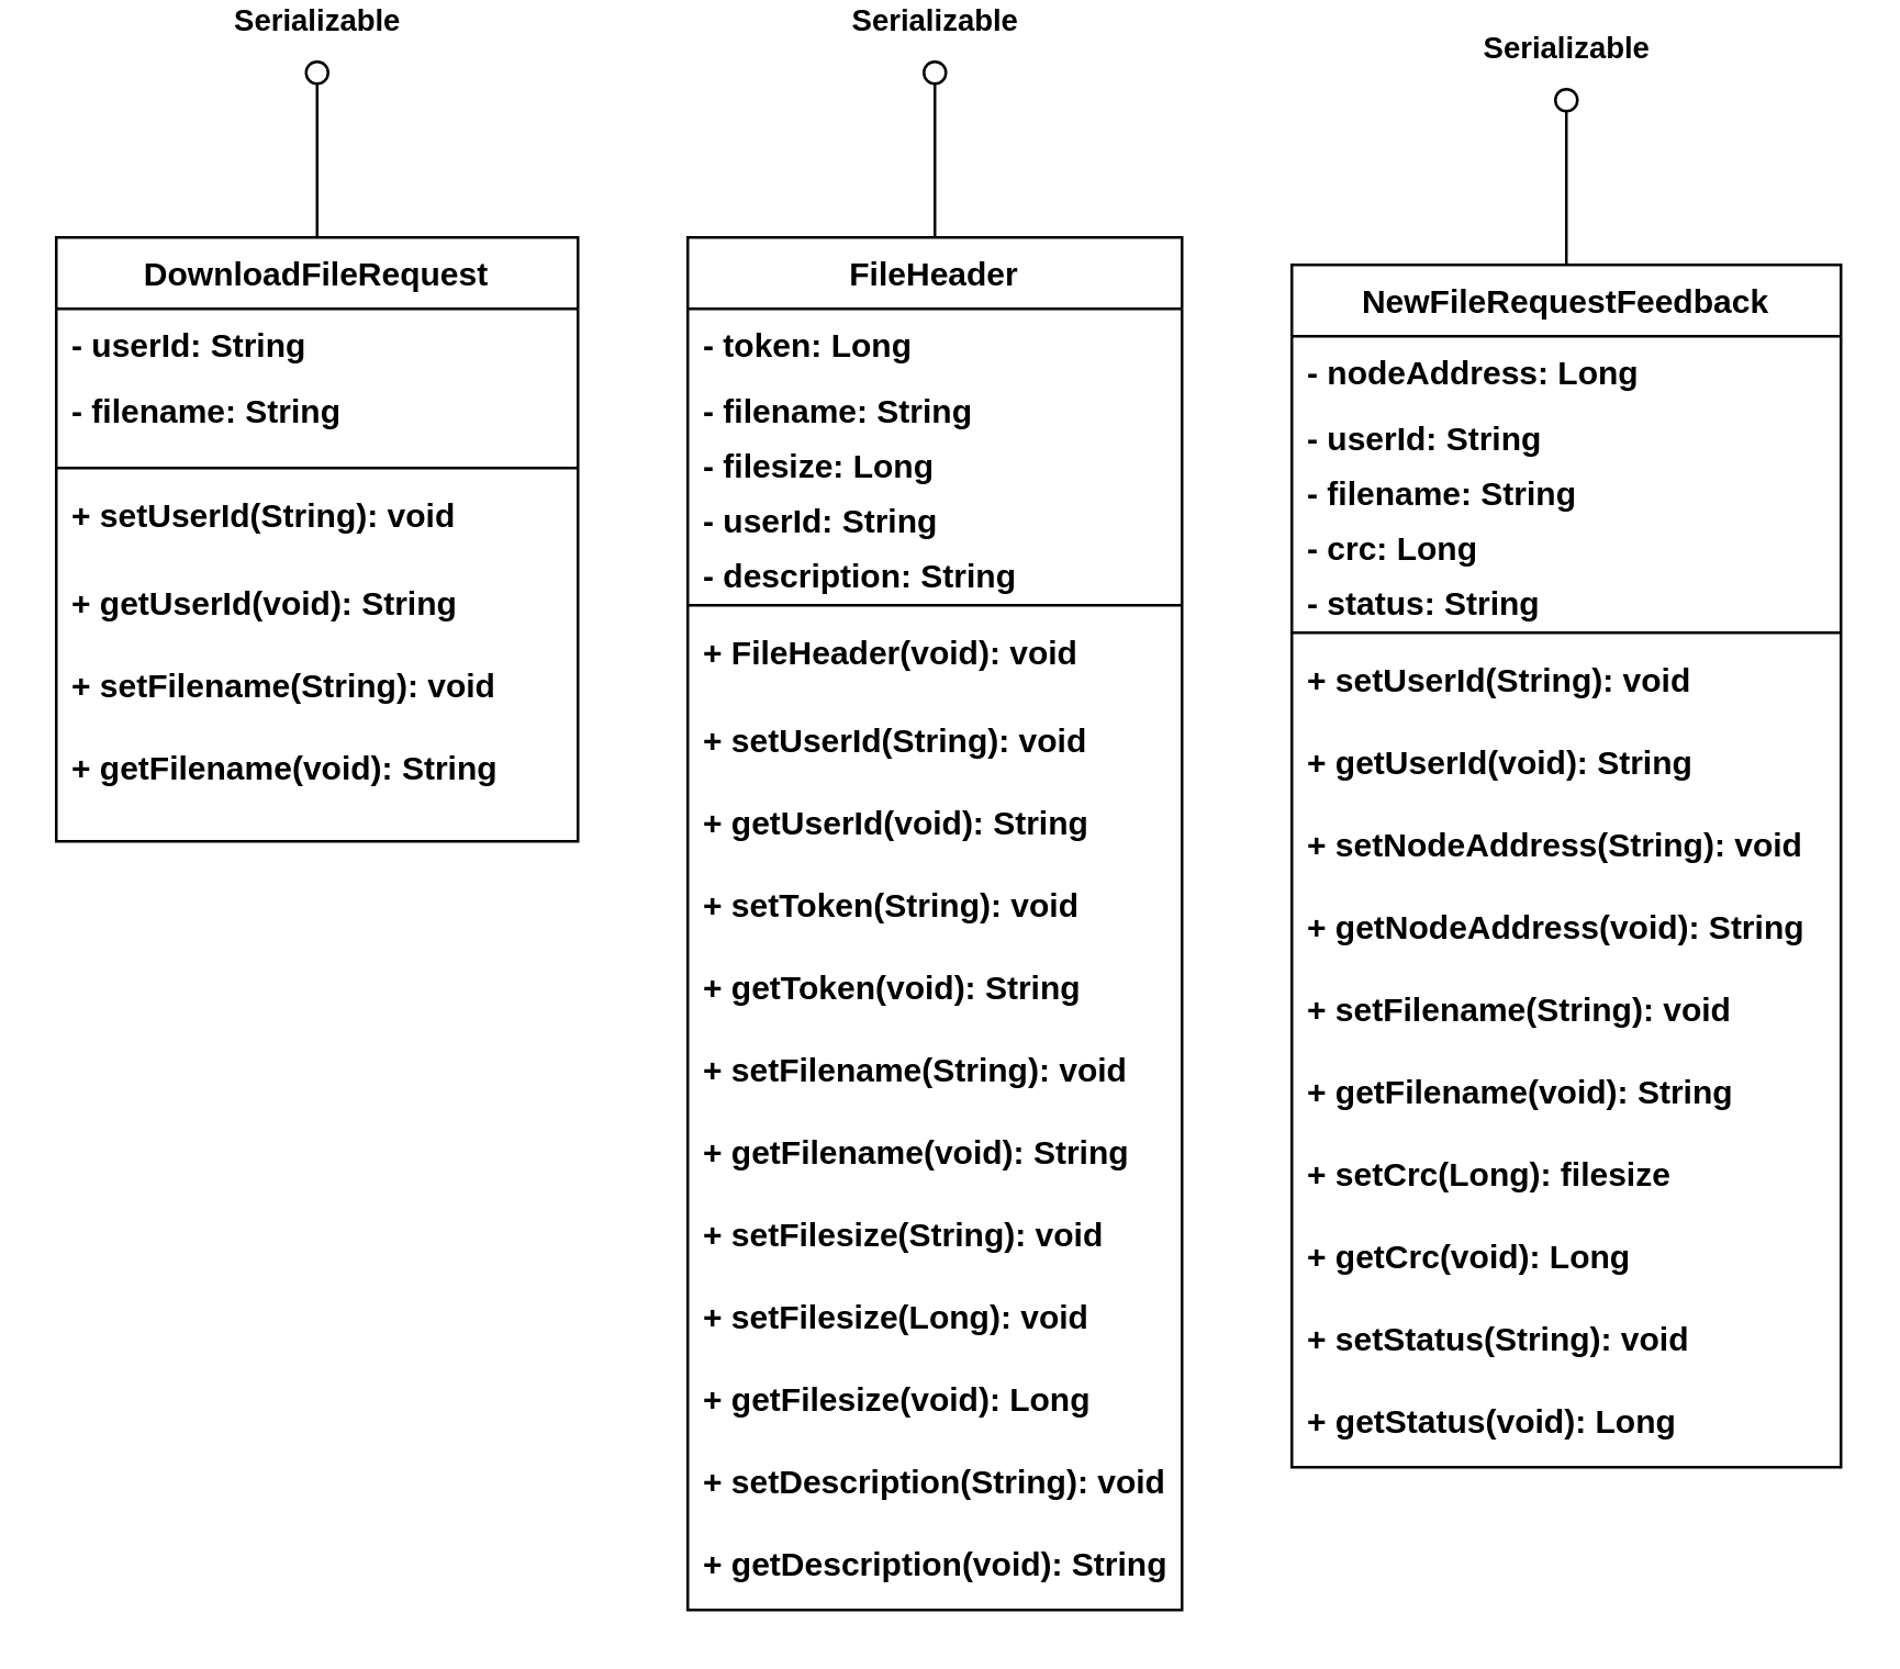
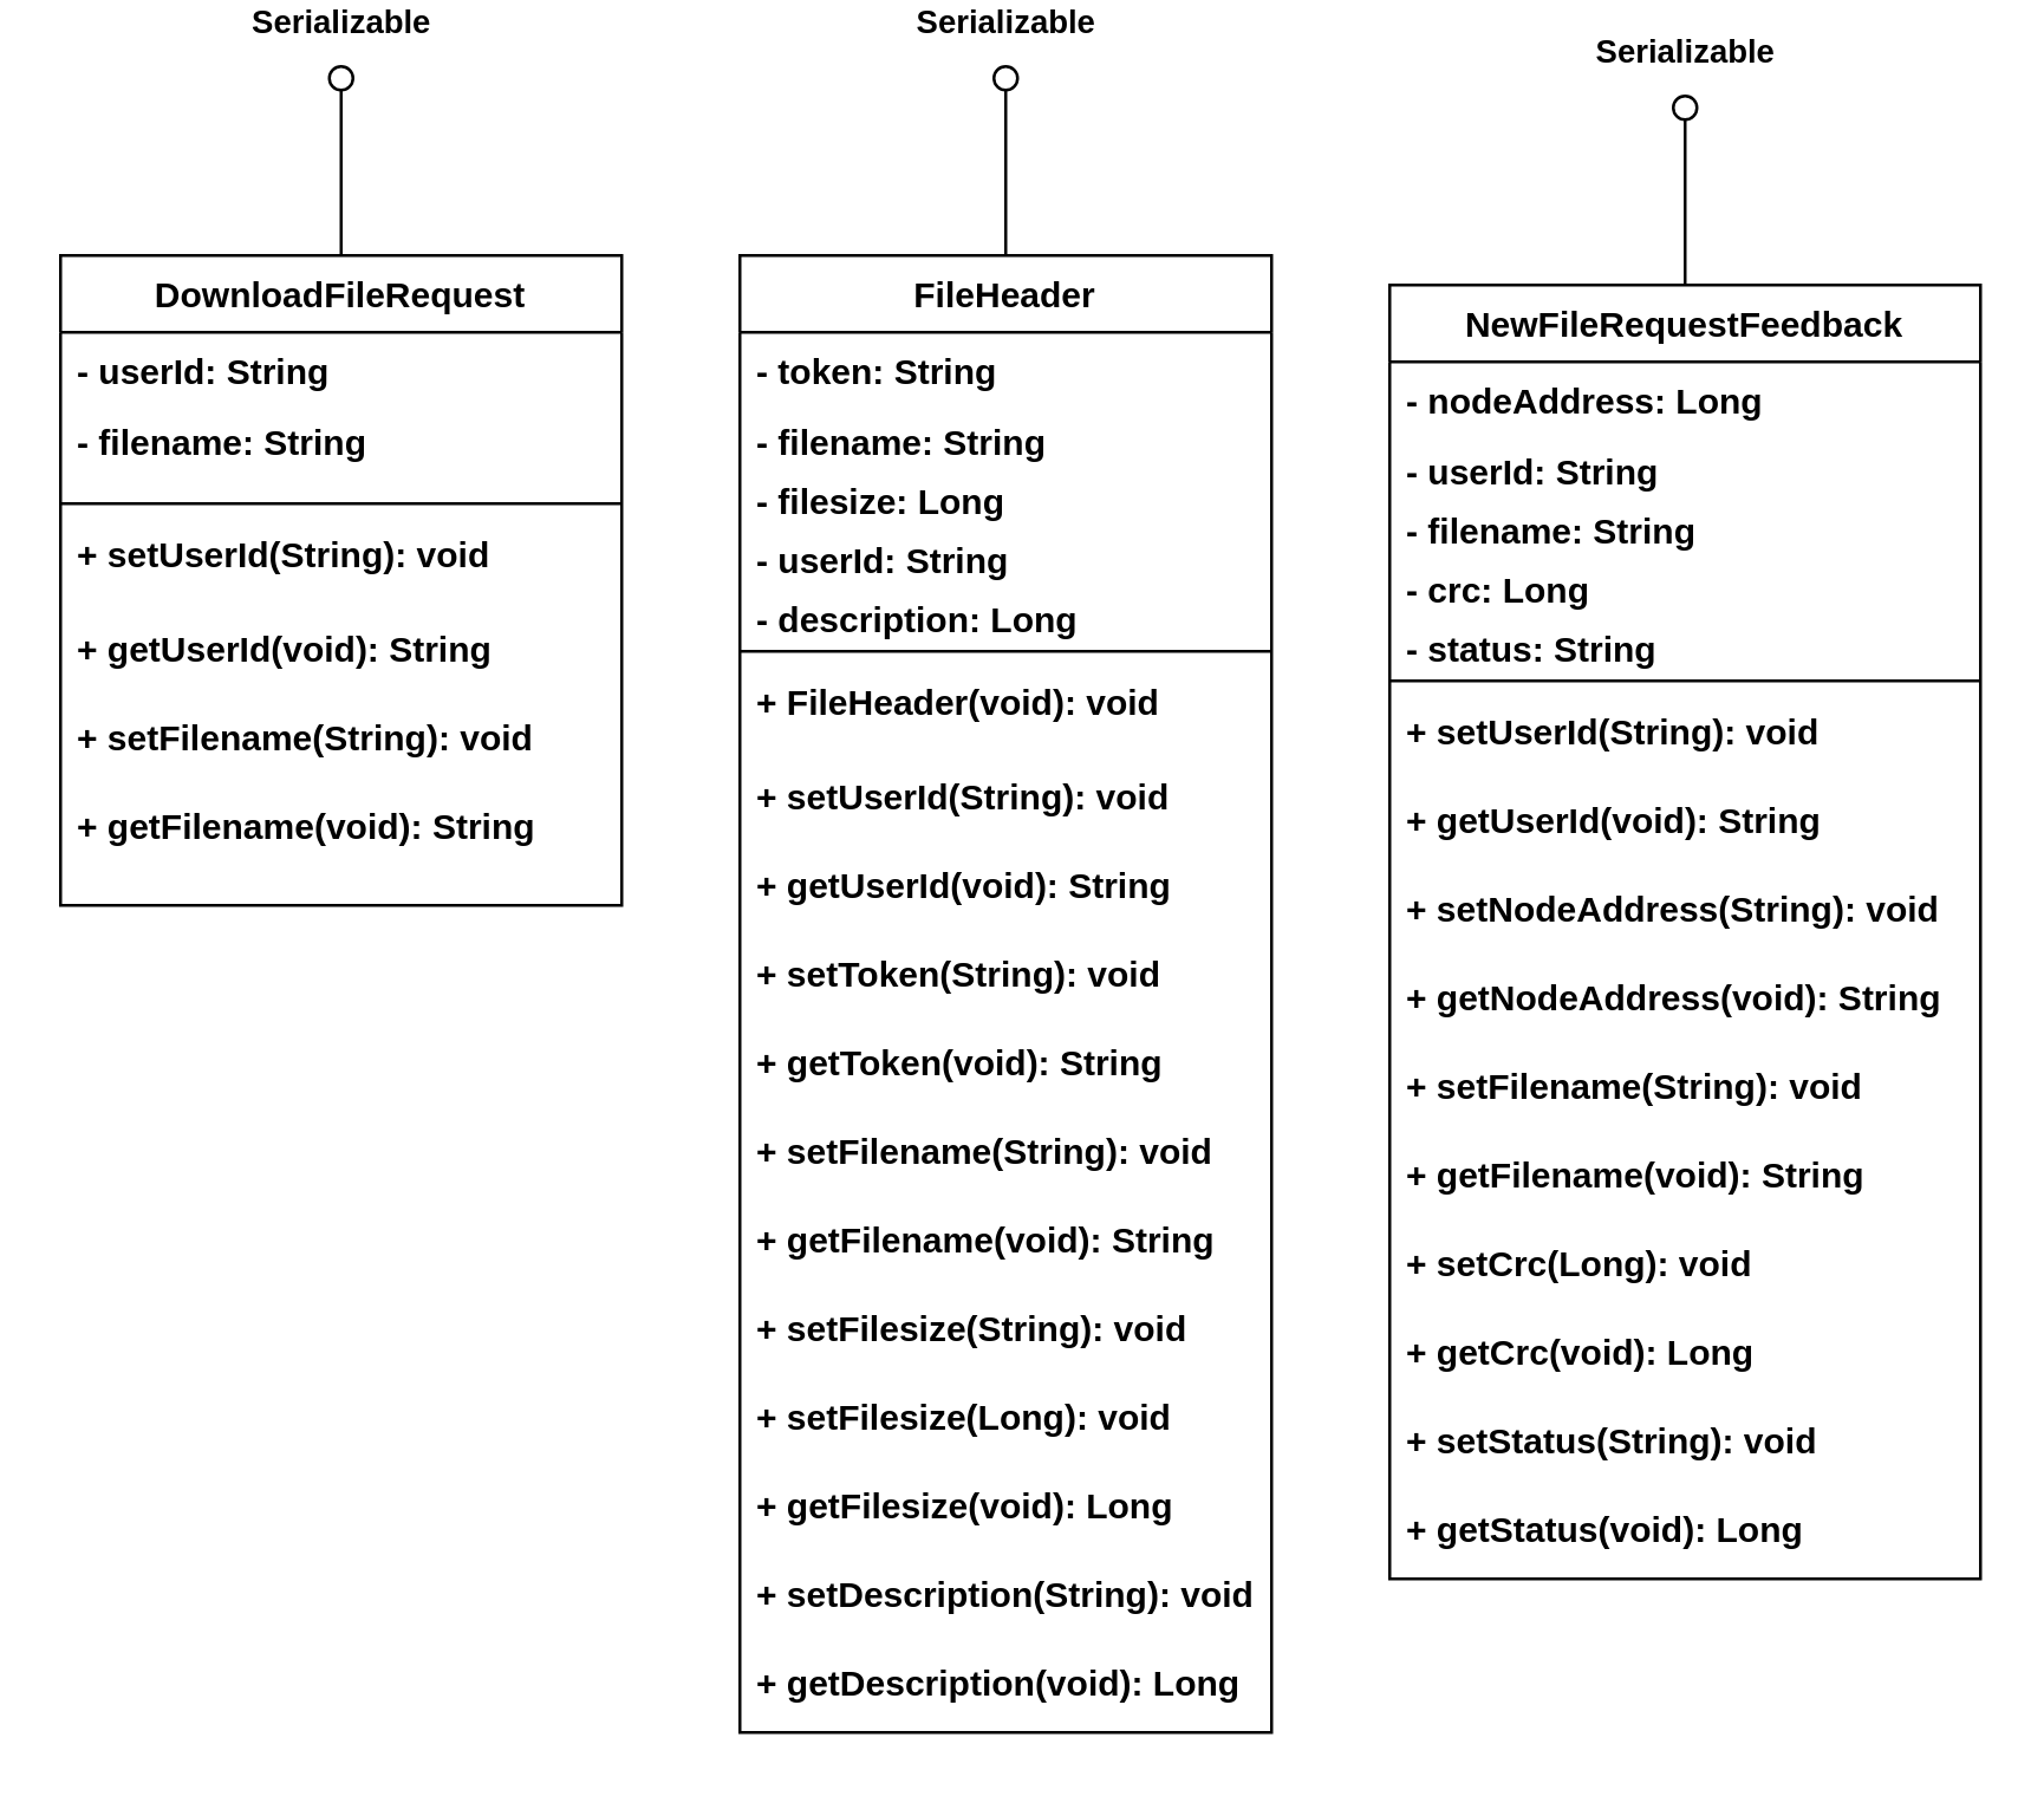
- <mxCell id="12" value="- token: Long" style="text;strokeColor=none;fillColor=none;align=left;verticalAlign=top;spacingLeft=4;spacingRight=4;overflow=hidden;rotatable=0;points=[[0,0.5],[1,0.5]];portConstraint=eastwest;fontStyle=1" parent="11" vertex="1"><mxGeometry y="26" width="180" height="24" as="geometry" /></mxCell>
+ <mxCell id="12" value="- token: String" style="text;strokeColor=none;fillColor=none;align=left;verticalAlign=top;spacingLeft=4;spacingRight=4;overflow=hidden;rotatable=0;points=[[0,0.5],[1,0.5]];portConstraint=eastwest;fontStyle=1" parent="11" vertex="1"><mxGeometry y="26" width="180" height="24" as="geometry" /></mxCell>
- <mxCell id="16" value="- description: String" style="text;strokeColor=none;fillColor=none;align=left;verticalAlign=top;spacingLeft=4;spacingRight=4;overflow=hidden;rotatable=0;points=[[0,0.5],[1,0.5]];portConstraint=eastwest;fontStyle=1" parent="11" vertex="1"><mxGeometry y="110" width="180" height="20" as="geometry" /></mxCell>
+ <mxCell id="16" value="- description: Long" style="text;strokeColor=none;fillColor=none;align=left;verticalAlign=top;spacingLeft=4;spacingRight=4;overflow=hidden;rotatable=0;points=[[0,0.5],[1,0.5]];portConstraint=eastwest;fontStyle=1" parent="11" vertex="1"><mxGeometry y="110" width="180" height="20" as="geometry" /></mxCell>
- <mxCell id="44" value="+ setCrc(Long): filesize" style="text;strokeColor=none;fillColor=none;align=left;verticalAlign=top;spacingLeft=4;spacingRight=4;overflow=hidden;rotatable=0;points=[[0,0.5],[1,0.5]];portConstraint=eastwest;fontStyle=1" parent="31" vertex="1"><mxGeometry y="318" width="200" height="30" as="geometry" /></mxCell>
+ <mxCell id="44" value="+ setCrc(Long): void" style="text;strokeColor=none;fillColor=none;align=left;verticalAlign=top;spacingLeft=4;spacingRight=4;overflow=hidden;rotatable=0;points=[[0,0.5],[1,0.5]];portConstraint=eastwest;fontStyle=1" parent="31" vertex="1"><mxGeometry y="318" width="200" height="30" as="geometry" /></mxCell>
- <mxCell id="29" value="+ getDescription(void): String" style="text;strokeColor=none;fillColor=none;align=left;verticalAlign=top;spacingLeft=4;spacingRight=4;overflow=hidden;rotatable=0;points=[[0,0.5],[1,0.5]];portConstraint=eastwest;fontStyle=1" parent="11" vertex="1"><mxGeometry y="470" width="180" height="30" as="geometry" /></mxCell>
+ <mxCell id="29" value="+ getDescription(void): Long" style="text;strokeColor=none;fillColor=none;align=left;verticalAlign=top;spacingLeft=4;spacingRight=4;overflow=hidden;rotatable=0;points=[[0,0.5],[1,0.5]];portConstraint=eastwest;fontStyle=1" parent="11" vertex="1"><mxGeometry y="470" width="180" height="30" as="geometry" /></mxCell>
